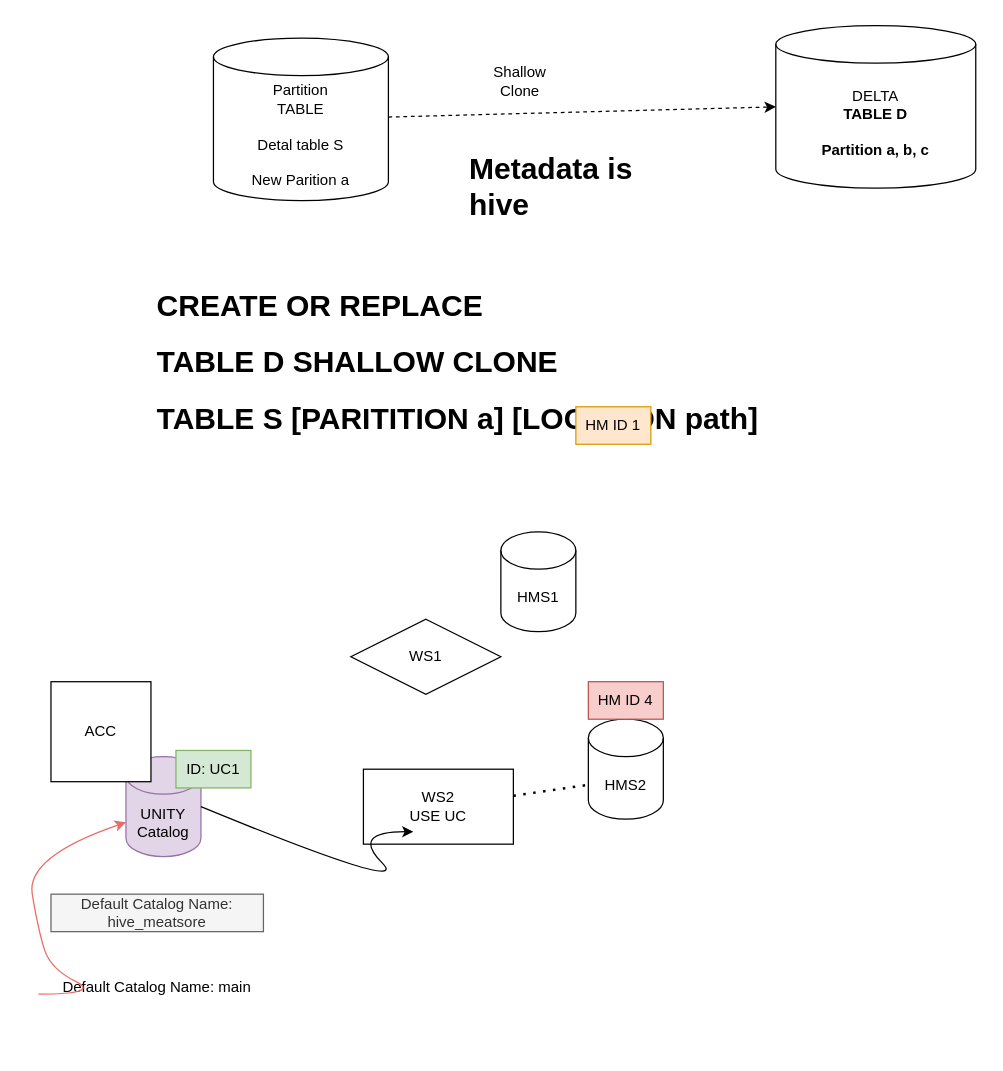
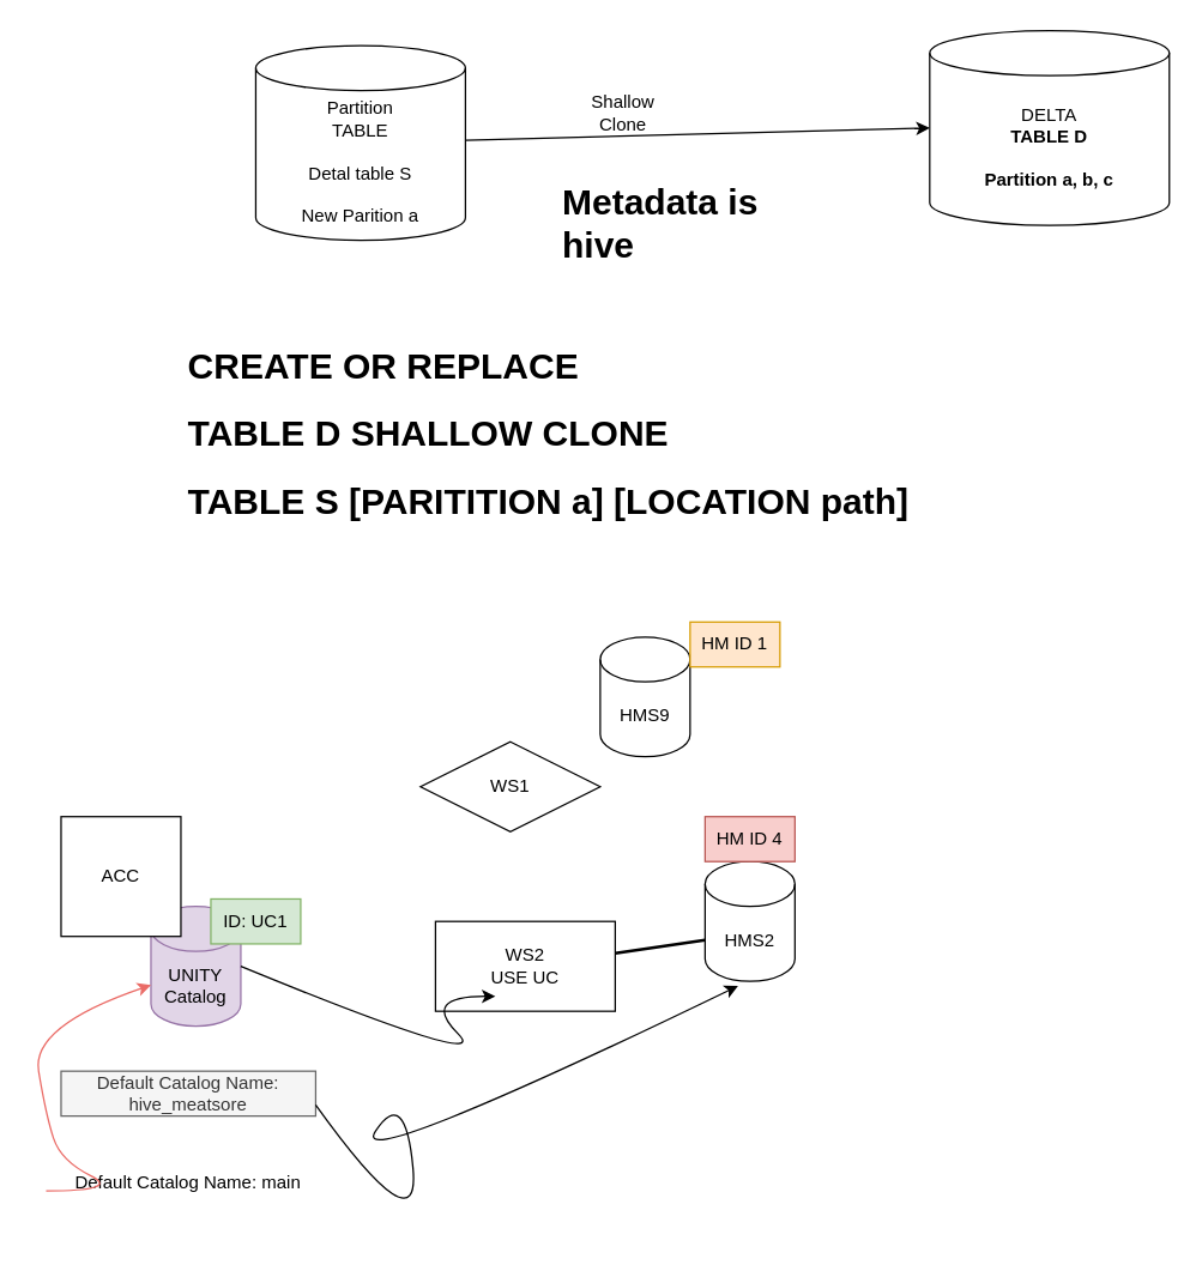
- <mxCell id="5" value="Shallow&lt;br&gt;Clone" style="text;html=1;align=center;verticalAlign=middle;resizable=0;points=[];autosize=1;strokeColor=none;fillColor=none;" parent="1" vertex="1"><mxGeometry x="380" y="45" width="70" height="40" as="geometry" /></mxCell>
+ <mxCell id="5" value="Shallow&lt;br&gt;Clone" style="text;html=1;align=center;verticalAlign=middle;resizable=0;points=[];autosize=1;strokeColor=none;fillColor=none;" parent="1" vertex="1"><mxGeometry x="380" y="55" width="70" height="40" as="geometry" /></mxCell>
- <mxCell id="4" value="" style="endArrow=classic;html=1;rounded=0;entryX=0;entryY=0.5;entryDx=0;entryDy=0;entryPerimeter=0;dashed=1;" parent="1" source="3" target="2" edge="1"><mxGeometry width="50" height="50" relative="1" as="geometry"><mxPoint x="390" y="155" as="sourcePoint" /><mxPoint x="440" y="105" as="targetPoint" /></mxGeometry></mxCell>
+ <mxCell id="4" value="" style="endArrow=classic;html=1;rounded=0;entryX=0;entryY=0.5;entryDx=0;entryDy=0;entryPerimeter=0;" parent="1" source="3" target="2" edge="1"><mxGeometry width="50" height="50" relative="1" as="geometry"><mxPoint x="390" y="155" as="sourcePoint" /><mxPoint x="440" y="105" as="targetPoint" /></mxGeometry></mxCell>
- <mxCell id="12" value="HM ID 1" style="text;html=1;strokeColor=#d79b00;fillColor=#ffe6cc;align=center;verticalAlign=middle;whiteSpace=wrap;rounded=0;" parent="1" vertex="1"><mxGeometry x="460" y="325" width="60" height="30" as="geometry" /></mxCell>
+ <mxCell id="12" value="HM ID 1" style="text;html=1;strokeColor=#d79b00;fillColor=#ffe6cc;align=center;verticalAlign=middle;whiteSpace=wrap;rounded=0;" parent="1" vertex="1"><mxGeometry x="460" y="415" width="60" height="30" as="geometry" /></mxCell>
- <mxCell id="10" value="HMS1" style="shape=cylinder3;whiteSpace=wrap;html=1;boundedLbl=1;backgroundOutline=1;size=15;" parent="1" vertex="1"><mxGeometry x="400" y="425" width="60" height="80" as="geometry" /></mxCell>
+ <mxCell id="10" value="HMS9" style="shape=cylinder3;whiteSpace=wrap;html=1;boundedLbl=1;backgroundOutline=1;size=15;" parent="1" vertex="1"><mxGeometry x="400" y="425" width="60" height="80" as="geometry" /></mxCell>
- <mxCell id="19" value="" style="endArrow=none;dashed=1;html=1;dashPattern=1 3;strokeWidth=2;rounded=0;entryX=0;entryY=0;entryDx=0;entryDy=52.5;entryPerimeter=0;" parent="1" source="9" target="11" edge="1"><mxGeometry width="50" height="50" relative="1" as="geometry"><mxPoint x="420" y="665" as="sourcePoint" /><mxPoint x="470" y="615" as="targetPoint" /></mxGeometry></mxCell>
+ <mxCell id="19" value="" style="endArrow=none;dashed=0;html=1;dashPattern=1 3;strokeWidth=2;rounded=0;entryX=0;entryY=0;entryDx=0;entryDy=52.5;entryPerimeter=0;" parent="1" source="9" target="11" edge="1"><mxGeometry width="50" height="50" relative="1" as="geometry"><mxPoint x="420" y="665" as="sourcePoint" /><mxPoint x="470" y="615" as="targetPoint" /></mxGeometry></mxCell>
+ <mxCell id="20" value="" style="curved=1;endArrow=classic;html=1;rounded=0;entryX=0.367;entryY=1.038;entryDx=0;entryDy=0;entryPerimeter=0;exitX=1;exitY=0.75;exitDx=0;exitDy=0;" parent="1" source="18" target="11" edge="1"><mxGeometry width="50" height="50" relative="1" as="geometry"><mxPoint x="230" y="835" as="sourcePoint" /><mxPoint x="280" y="785" as="targetPoint" /><Array as="points"><mxPoint x="280" y="835" /><mxPoint x="270" y="725" /><mxPoint x="230" y="785" /></Array></mxGeometry></mxCell>
